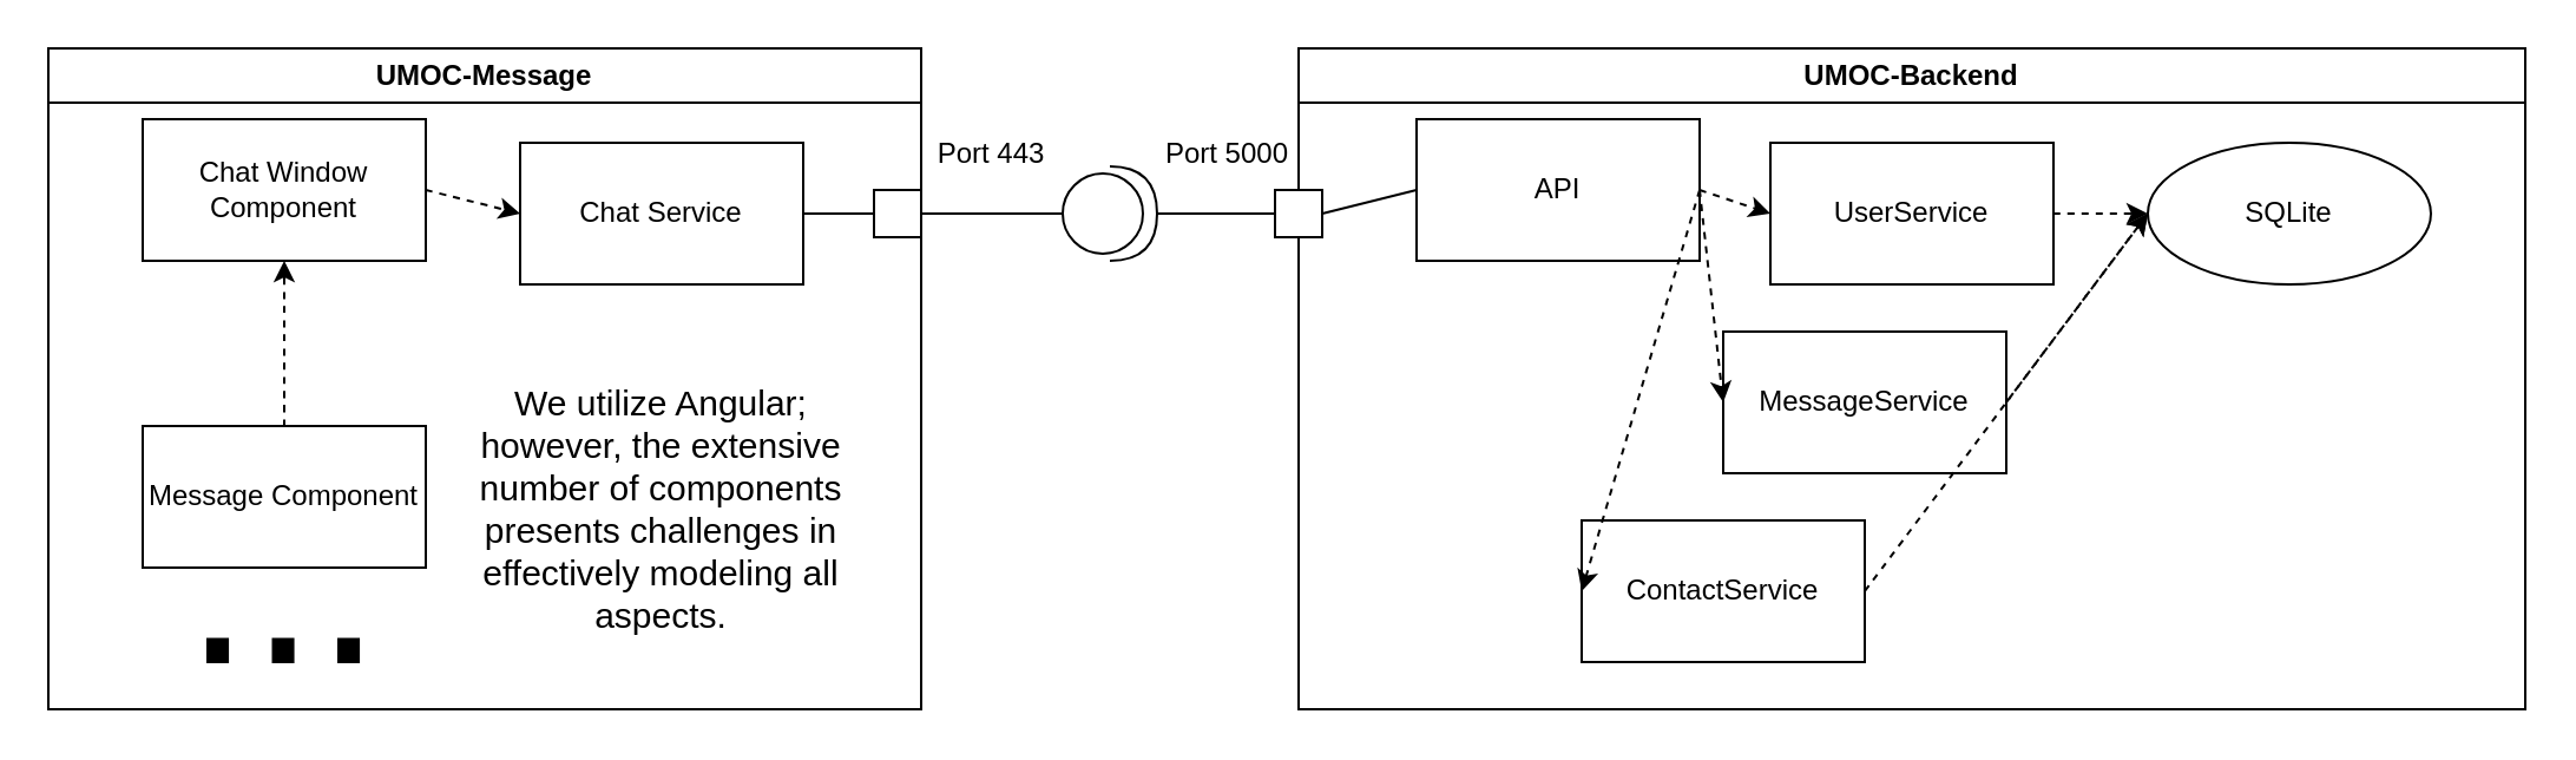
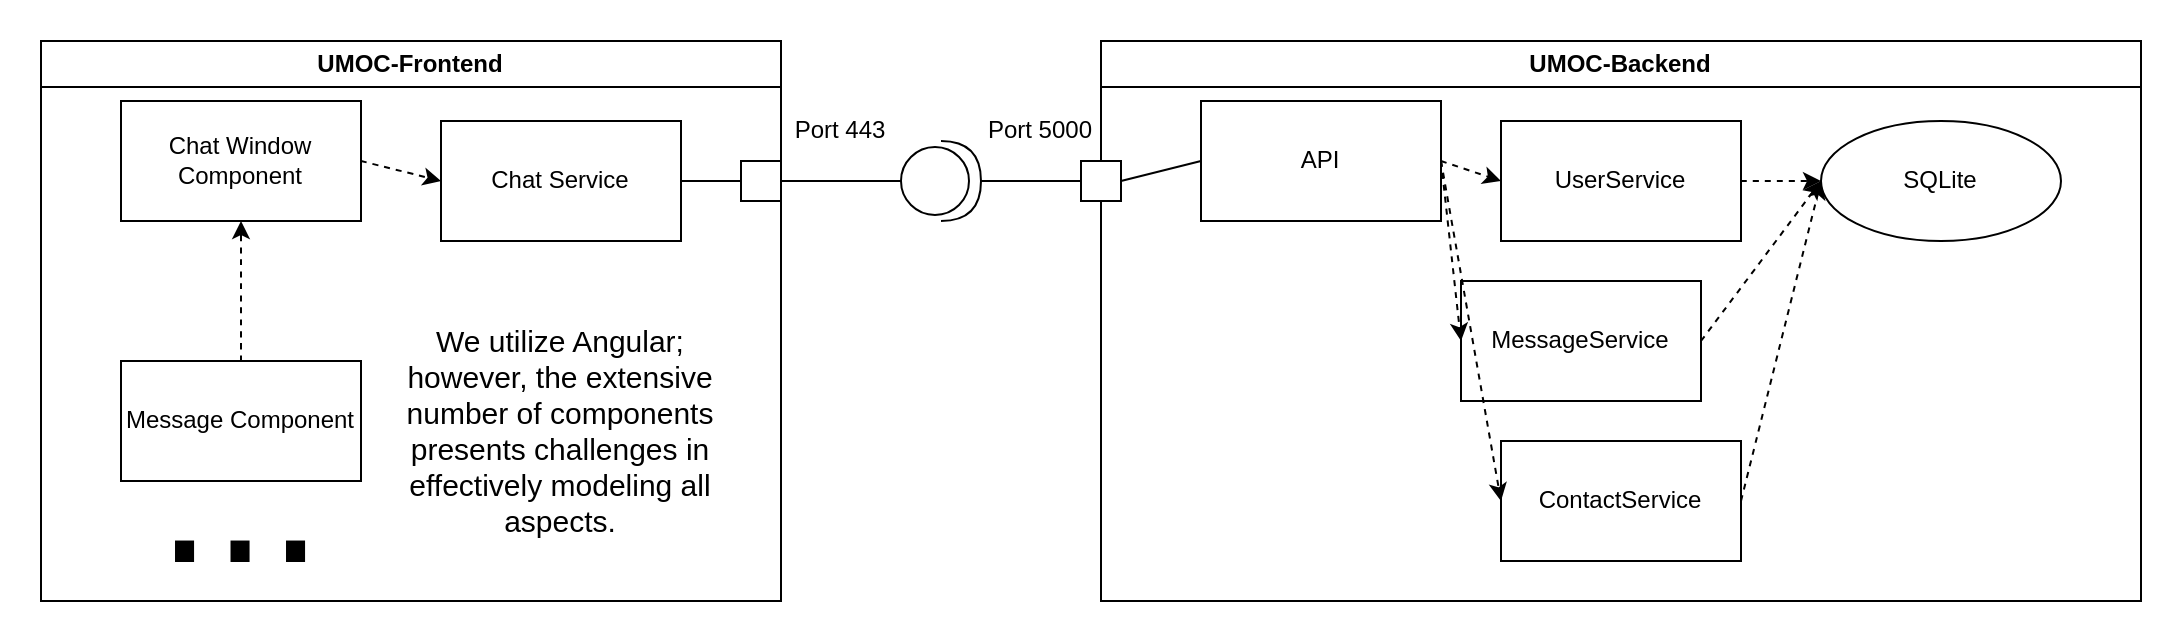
- <mxCell id="19" value="UMOC-Message" style="swimlane;whiteSpace=wrap;html=1;" vertex="1" parent="1"><mxGeometry x="20" y="20" width="370" height="280" as="geometry" /></mxCell>
+ <mxCell id="19" value="UMOC-Frontend" style="swimlane;whiteSpace=wrap;html=1;" vertex="1" parent="1"><mxGeometry x="20" y="20" width="370" height="280" as="geometry" /></mxCell>
- <mxCell id="6" value="ContactService" style="rounded=0;whiteSpace=wrap;html=1;" vertex="1" parent="2"><mxGeometry x="120" y="200" width="120" height="60" as="geometry" /></mxCell>
+ <mxCell id="6" value="ContactService" style="rounded=0;whiteSpace=wrap;html=1;" vertex="1" parent="2"><mxGeometry x="200" y="200" width="120" height="60" as="geometry" /></mxCell>
